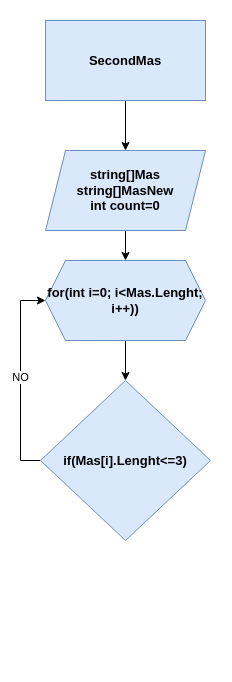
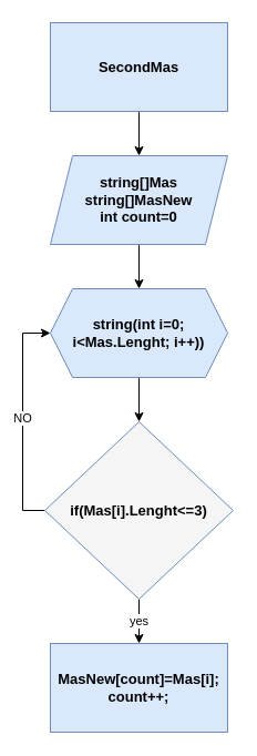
- <mxCell id="5" value="string[]Mas&lt;br style=&quot;font-size: 13px;&quot;&gt;string[]MasNew&lt;br style=&quot;font-size: 13px;&quot;&gt;int count=0" style="shape=parallelogram;perimeter=parallelogramPerimeter;whiteSpace=wrap;html=1;fixedSize=1;fillColor=#dae8fc;strokeColor=#6c8ebf;fontStyle=1;fontSize=13;" vertex="1" parent="1"><mxGeometry x="45" y="150" width="160" height="80" as="geometry" /></mxCell>
+ <mxCell id="5" value="string[]Mas&lt;br style=&quot;font-size: 13px;&quot;&gt;string[]MasNew&lt;br style=&quot;font-size: 13px;&quot;&gt;int count=0" style="shape=parallelogram;perimeter=parallelogramPerimeter;whiteSpace=wrap;html=1;fixedSize=1;fillColor=#dae8fc;strokeColor=#6c8ebf;fontStyle=1;fontSize=13;" vertex="1" parent="1"><mxGeometry x="45" y="140" width="160" height="80" as="geometry" /></mxCell>
- <mxCell id="7" value="for(int i=0; i&amp;lt;Mas.Lenght; i++))" style="shape=hexagon;perimeter=hexagonPerimeter2;whiteSpace=wrap;html=1;fixedSize=1;fillColor=#dae8fc;strokeColor=#6c8ebf;fontStyle=1;fontSize=13;" vertex="1" parent="1"><mxGeometry x="45" y="260" width="160" height="80" as="geometry" /></mxCell>
+ <mxCell id="7" value="string(int i=0; i&amp;lt;Mas.Lenght; i++))" style="shape=hexagon;perimeter=hexagonPerimeter2;whiteSpace=wrap;html=1;fixedSize=1;fillColor=#dae8fc;strokeColor=#6c8ebf;fontStyle=1;fontSize=13;" vertex="1" parent="1"><mxGeometry x="45" y="260" width="160" height="80" as="geometry" /></mxCell>
- <mxCell id="10" value="if(Mas[i].Lenght&amp;lt;=3)" style="rhombus;whiteSpace=wrap;html=1;fillColor=#dae8fc;strokeColor=#6c8ebf;fontStyle=1;fontSize=13;" vertex="1" parent="1"><mxGeometry x="40" y="380" width="170" height="160" as="geometry" /></mxCell>
+ <mxCell id="10" value="if(Mas[i].Lenght&amp;lt;=3)" style="rhombus;whiteSpace=wrap;html=1;fillColor=#f5f5f5;strokeColor=#6c8ebf;fontStyle=1;fontSize=13;" vertex="1" parent="1"><mxGeometry x="40" y="380" width="170" height="160" as="geometry" /></mxCell>
+ <mxCell id="8" value="yes" style="edgeStyle=orthogonalEdgeStyle;rounded=0;orthogonalLoop=1;jettySize=auto;html=1;" edge="1" parent="1" source="10" target="11"><mxGeometry relative="1" as="geometry" /></mxCell>
+ <mxCell id="11" value="MasNew[count]=Mas[i];&lt;br style=&quot;font-size: 13px;&quot;&gt;count++;" style="rounded=0;whiteSpace=wrap;html=1;fillColor=#dae8fc;strokeColor=#6c8ebf;fontStyle=1;fontSize=13;" vertex="1" parent="1"><mxGeometry x="45" y="580" width="160" height="80" as="geometry" /></mxCell>
